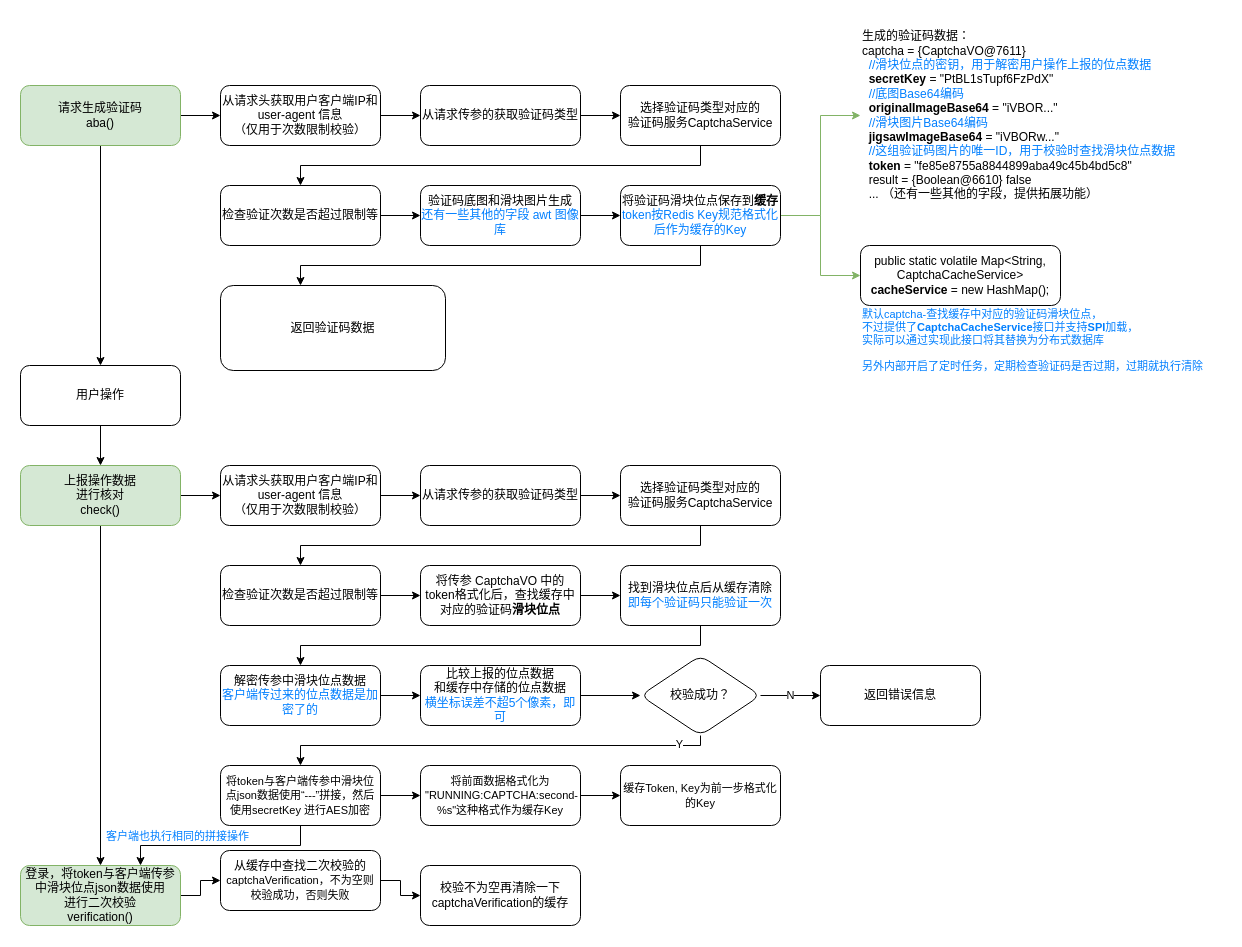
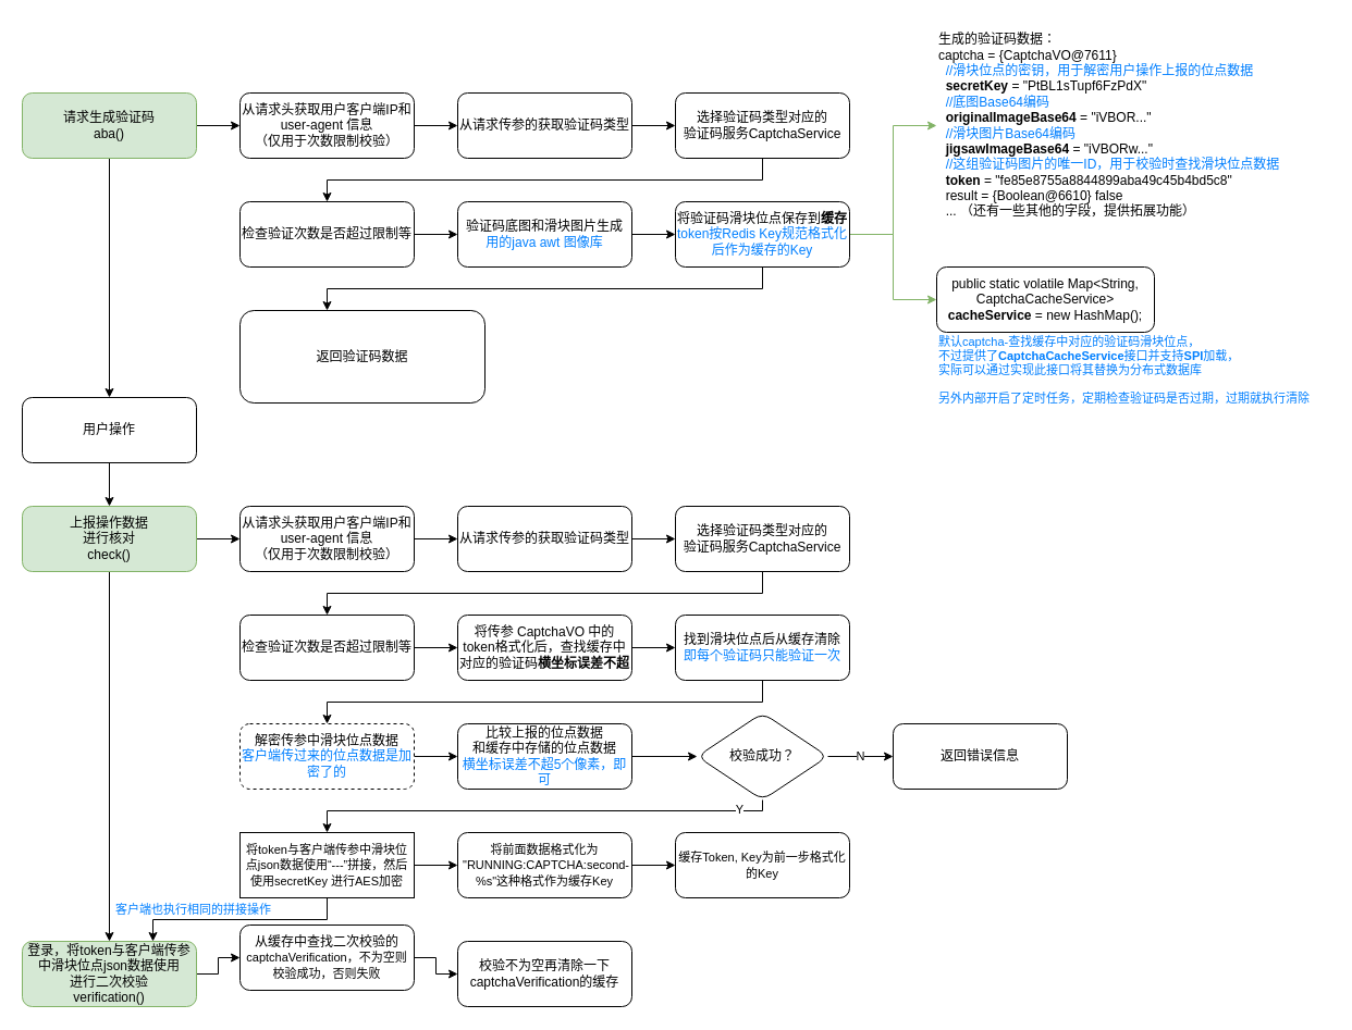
- <mxCell id="20" value="验证码底图和滑块图片生成&lt;br&gt;&lt;font color=&quot;#007fff&quot;&gt;还有一些其他的字段 awt 图像库&lt;/font&gt;" style="whiteSpace=wrap;html=1;rounded=1;" vertex="1" parent="1"><mxGeometry x="420" y="185" width="160" height="60" as="geometry" /></mxCell>
+ <mxCell id="20" value="验证码底图和滑块图片生成&lt;br&gt;&lt;font color=&quot;#007fff&quot;&gt;用的java awt 图像库&lt;/font&gt;" style="whiteSpace=wrap;html=1;rounded=1;" vertex="1" parent="1"><mxGeometry x="420" y="185" width="160" height="60" as="geometry" /></mxCell>
- <mxCell id="37" value="将传参 CaptchaVO 中的token格式化后，查找缓存中对应的验证码&lt;b&gt;滑块位点&lt;/b&gt;" style="whiteSpace=wrap;html=1;rounded=1;" vertex="1" parent="1"><mxGeometry x="420" y="565" width="160" height="60" as="geometry" /></mxCell>
+ <mxCell id="37" value="将传参 CaptchaVO 中的token格式化后，查找缓存中对应的验证码&lt;b&gt;横坐标误差不超&lt;/b&gt;" style="whiteSpace=wrap;html=1;rounded=1;" vertex="1" parent="1"><mxGeometry x="420" y="565" width="160" height="60" as="geometry" /></mxCell>
- <mxCell id="41" value="解密传参中滑块位点数据&lt;br&gt;&lt;font color=&quot;#007fff&quot;&gt;客户端传过来的位点数据是加密了的&lt;/font&gt;" style="whiteSpace=wrap;html=1;rounded=1;" vertex="1" parent="1"><mxGeometry x="220" y="665" width="160" height="60" as="geometry" /></mxCell>
+ <mxCell id="41" value="解密传参中滑块位点数据&lt;br&gt;&lt;font color=&quot;#007fff&quot;&gt;客户端传过来的位点数据是加密了的&lt;/font&gt;" style="whiteSpace=wrap;html=1;rounded=1;dashed=1;" vertex="1" parent="1"><mxGeometry x="220" y="665" width="160" height="60" as="geometry" /></mxCell>
- <mxCell id="54" value="&lt;font style=&quot;font-size: 11px;&quot;&gt;将token与客户端传参中滑块位点json数据使用“---”拼接，然后使用secretKey 进行AES加密&lt;/font&gt;" style="whiteSpace=wrap;html=1;rounded=1;" vertex="1" parent="1"><mxGeometry x="220" y="765" width="160" height="60" as="geometry" /></mxCell>
+ <mxCell id="54" value="&lt;font style=&quot;font-size: 11px;&quot;&gt;将token与客户端传参中滑块位点json数据使用“---”拼接，然后使用secretKey 进行AES加密&lt;/font&gt;" style="whiteSpace=wrap;html=1;rounded=0;" vertex="1" parent="1"><mxGeometry x="220" y="765" width="160" height="60" as="geometry" /></mxCell>
